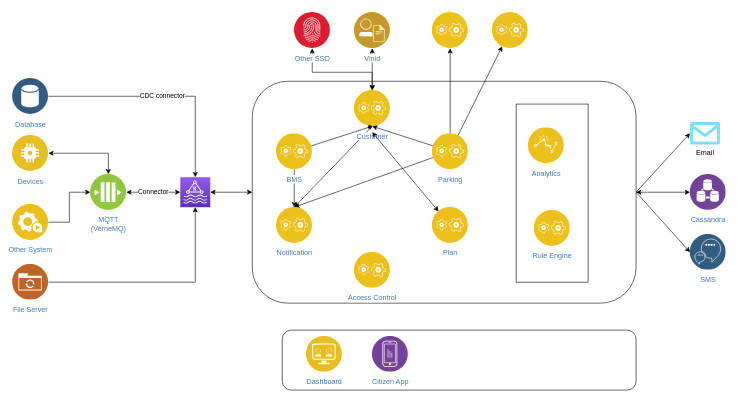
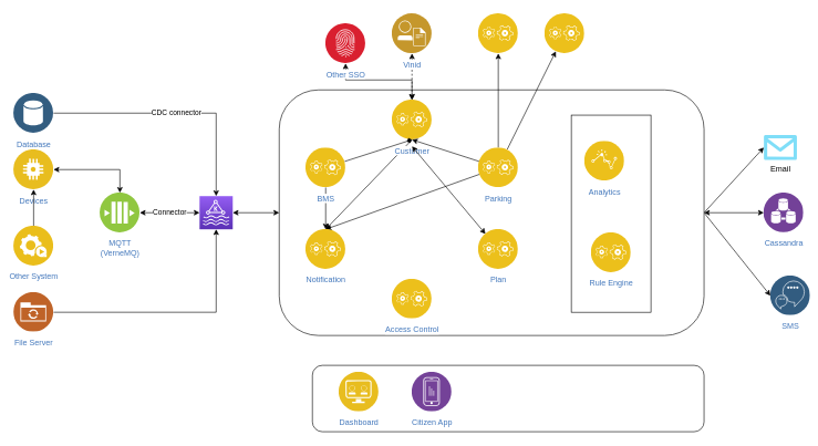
- <mxCell id="31" value="Other SSO" style="aspect=fixed;perimeter=ellipsePerimeter;html=1;align=center;shadow=0;dashed=0;fontColor=#4277BB;labelBackgroundColor=#ffffff;fontSize=12;spacingTop=3;image;image=img/lib/ibm/blockchain/identity_access_manager.svg;" vertex="1" parent="1"><mxGeometry x="490" y="20" width="60" height="60" as="geometry" /></mxCell>
+ <mxCell id="31" value="Other SSO" style="aspect=fixed;perimeter=ellipsePerimeter;html=1;align=center;shadow=0;dashed=0;fontColor=#4277BB;labelBackgroundColor=#ffffff;fontSize=12;spacingTop=3;image;image=img/lib/ibm/blockchain/identity_access_manager.svg;" vertex="1" parent="1"><mxGeometry x="490" y="35" width="60" height="60" as="geometry" /></mxCell>
- <mxCell id="15" style="edgeStyle=orthogonalEdgeStyle;rounded=0;orthogonalLoop=1;jettySize=auto;html=1;startArrow=classic;startFill=1;" parent="1" source="18" target="24" edge="1"><mxGeometry relative="1" as="geometry"><Array as="points"><mxPoint x="620" y="80" /><mxPoint x="620" y="80" /></Array></mxGeometry></mxCell>
+ <mxCell id="15" style="edgeStyle=orthogonalEdgeStyle;rounded=0;orthogonalLoop=1;jettySize=auto;html=1;startArrow=classic;startFill=1;dashed=1;" parent="1" source="18" target="24" edge="1"><mxGeometry relative="1" as="geometry"><Array as="points"><mxPoint x="620" y="80" /><mxPoint x="620" y="80" /></Array></mxGeometry></mxCell>
- <mxCell id="39" value="Database" style="aspect=fixed;perimeter=ellipsePerimeter;html=1;align=center;shadow=0;dashed=0;fontColor=#4277BB;labelBackgroundColor=#ffffff;fontSize=12;spacingTop=3;image;image=img/lib/ibm/data/data_services.svg;" vertex="1" parent="1"><mxGeometry x="20" y="130" width="60" height="60" as="geometry" /></mxCell>
+ <mxCell id="39" value="Database" style="aspect=fixed;perimeter=ellipsePerimeter;html=1;align=center;shadow=0;dashed=0;fontColor=#4277BB;labelBackgroundColor=#ffffff;fontSize=12;spacingTop=3;image;image=img/lib/ibm/data/data_services.svg;" vertex="1" parent="1"><mxGeometry x="20" y="140" width="60" height="60" as="geometry" /></mxCell>
- <mxCell id="11" style="edgeStyle=orthogonalEdgeStyle;rounded=0;orthogonalLoop=1;jettySize=auto;html=1;entryX=0;entryY=0.5;entryDx=0;entryDy=0;" parent="1" source="12" target="8" edge="1"><mxGeometry relative="1" as="geometry" /></mxCell>
+ <mxCell id="11" style="edgeStyle=orthogonalEdgeStyle;rounded=0;orthogonalLoop=1;jettySize=auto;html=1;" parent="1" source="12" target="10" edge="1"><mxGeometry relative="1" as="geometry" /></mxCell>
- <mxCell id="32" value="SMS" style="aspect=fixed;perimeter=ellipsePerimeter;html=1;align=center;shadow=0;dashed=0;fontColor=#4277BB;labelBackgroundColor=#ffffff;fontSize=12;spacingTop=3;image;image=img/lib/ibm/data/conversation_trained_deployed.svg;" vertex="1" parent="1"><mxGeometry x="1150" y="390" width="60" height="60" as="geometry" /></mxCell>
+ <mxCell id="32" value="SMS" style="aspect=fixed;perimeter=ellipsePerimeter;html=1;align=center;shadow=0;dashed=0;fontColor=#4277BB;labelBackgroundColor=#ffffff;fontSize=12;spacingTop=3;image;image=img/lib/ibm/data/conversation_trained_deployed.svg;" vertex="1" parent="1"><mxGeometry x="1160" y="415" width="60" height="60" as="geometry" /></mxCell>
